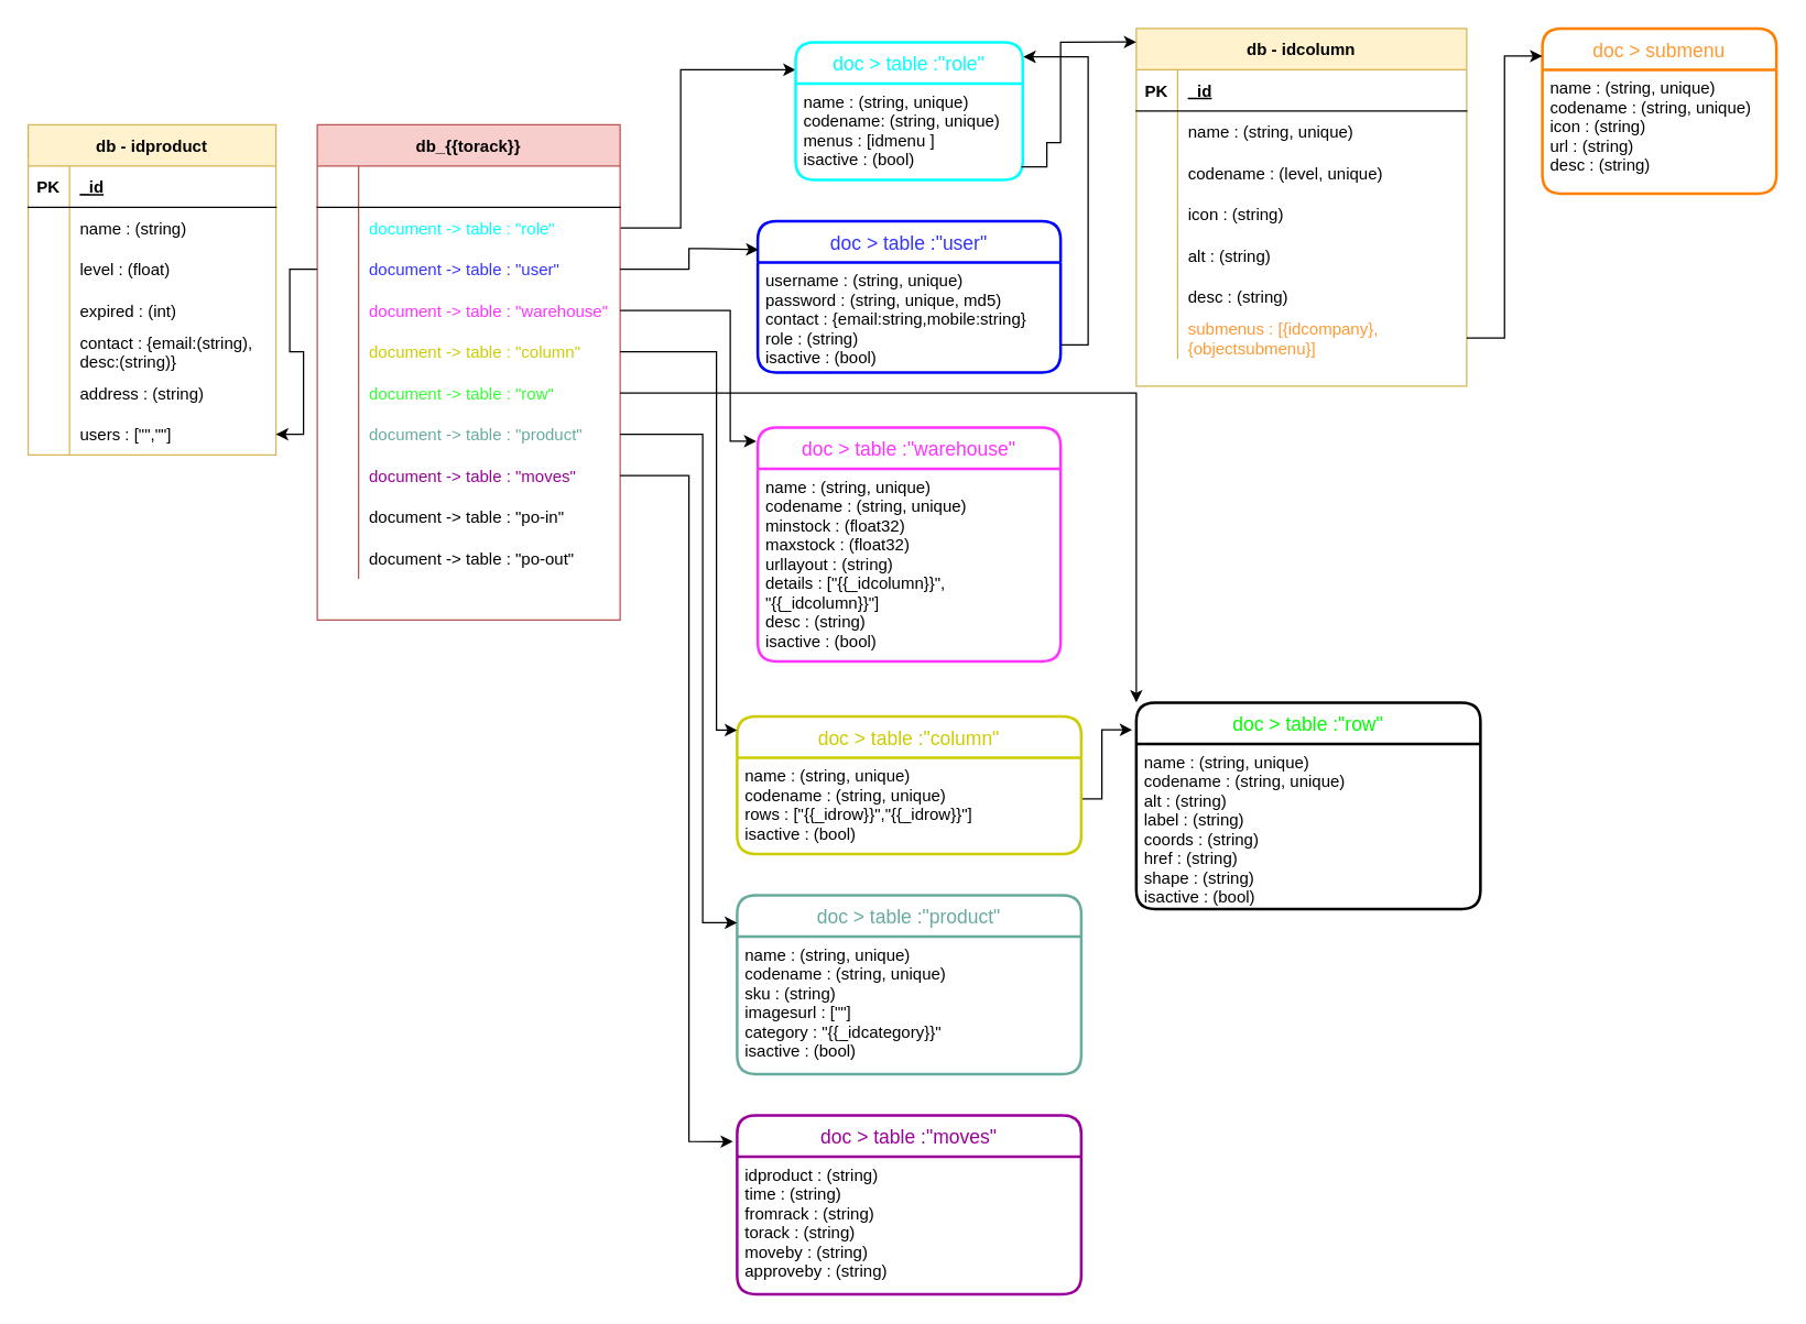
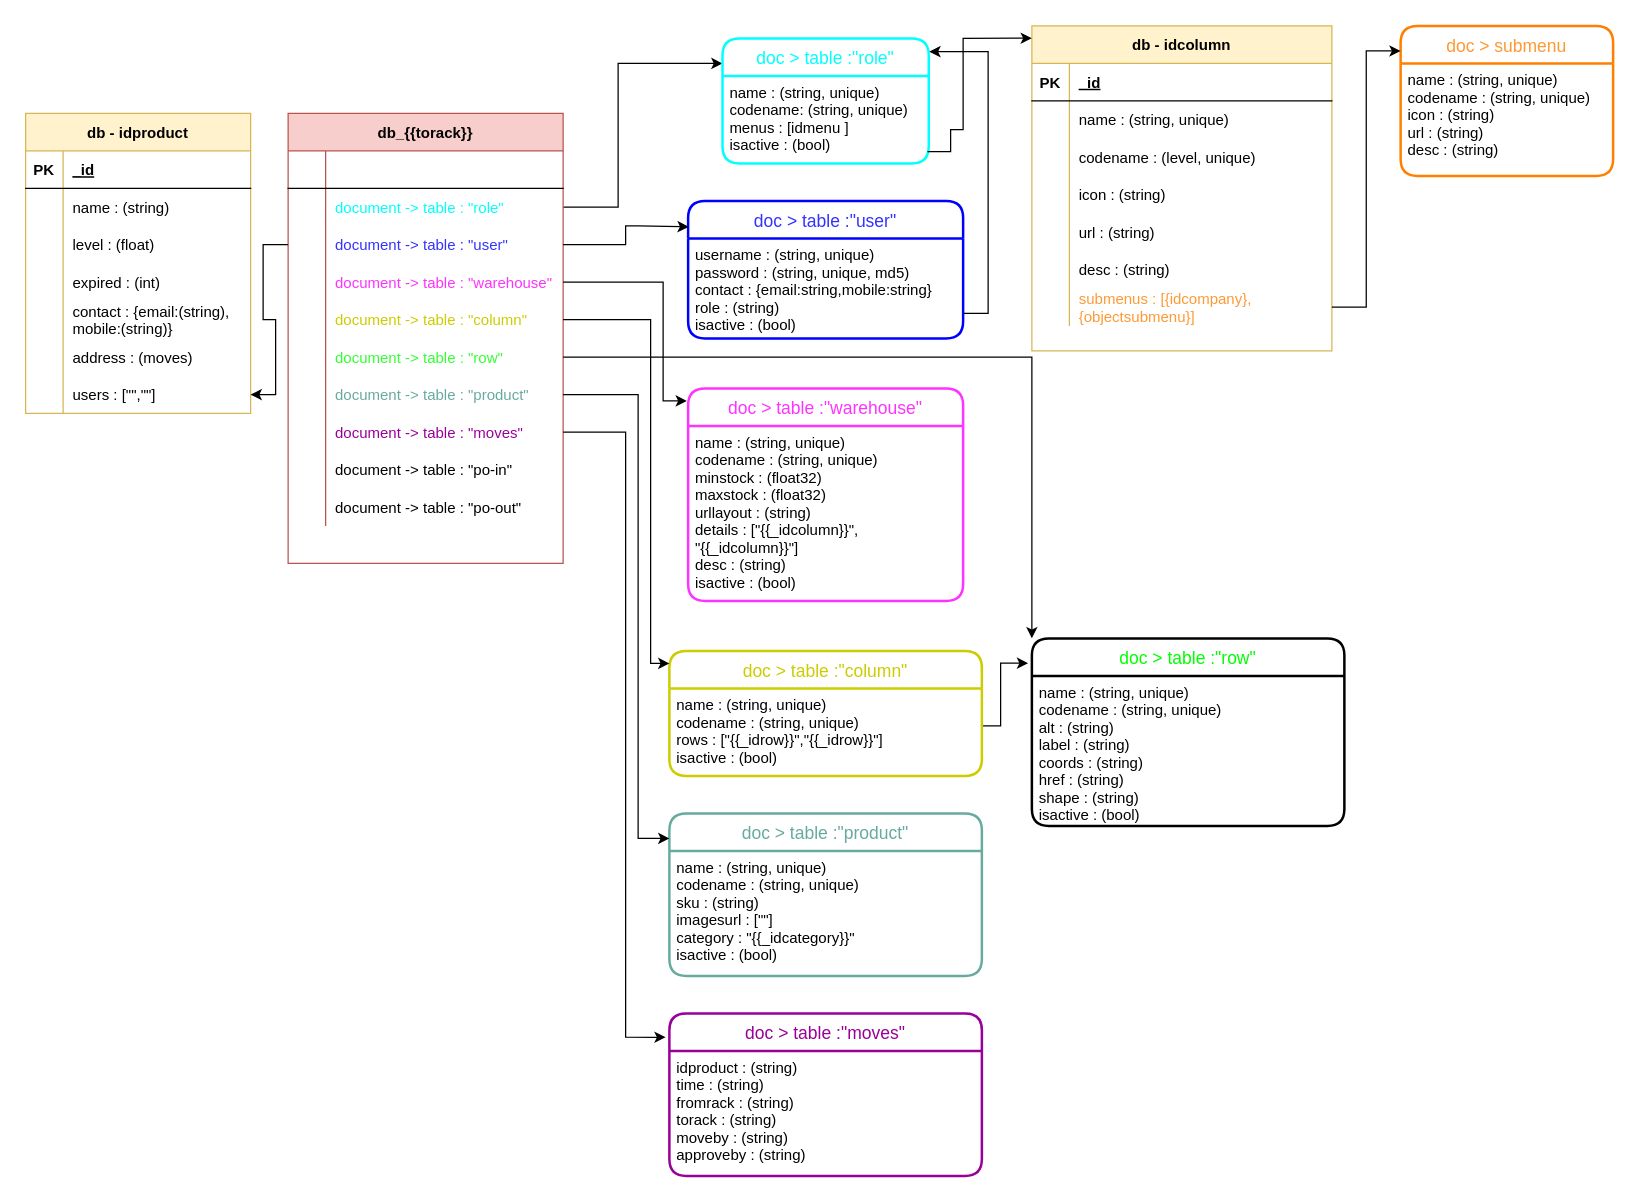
- <mxCell id="73" value="alt : (string)" style="shape=partialRectangle;connectable=0;fillColor=none;top=0;left=0;bottom=0;right=0;align=left;spacingLeft=6;overflow=hidden;" vertex="1" parent="71"><mxGeometry x="30" width="210" height="30" as="geometry"><mxRectangle width="210" height="30" as="alternateBounds" /></mxGeometry></mxCell>
+ <mxCell id="73" value="url : (string)" style="shape=partialRectangle;connectable=0;fillColor=none;top=0;left=0;bottom=0;right=0;align=left;spacingLeft=6;overflow=hidden;" vertex="1" parent="71"><mxGeometry x="30" width="210" height="30" as="geometry"><mxRectangle width="210" height="30" as="alternateBounds" /></mxGeometry></mxCell>
- <mxCell id="17" value="contact : {email:(string),&#10;desc:(string)}" style="shape=partialRectangle;connectable=0;fillColor=none;top=0;left=0;bottom=0;right=0;align=left;spacingLeft=6;overflow=hidden;" vertex="1" parent="15"><mxGeometry x="30" width="150" height="30" as="geometry"><mxRectangle width="150" height="30" as="alternateBounds" /></mxGeometry></mxCell>
+ <mxCell id="17" value="contact : {email:(string),&#10;mobile:(string)}" style="shape=partialRectangle;connectable=0;fillColor=none;top=0;left=0;bottom=0;right=0;align=left;spacingLeft=6;overflow=hidden;" vertex="1" parent="15"><mxGeometry x="30" width="150" height="30" as="geometry"><mxRectangle width="150" height="30" as="alternateBounds" /></mxGeometry></mxCell>
- <mxCell id="20" value="address : (string)" style="shape=partialRectangle;connectable=0;fillColor=none;top=0;left=0;bottom=0;right=0;align=left;spacingLeft=6;overflow=hidden;" vertex="1" parent="18"><mxGeometry x="30" width="150" height="30" as="geometry"><mxRectangle width="150" height="30" as="alternateBounds" /></mxGeometry></mxCell>
+ <mxCell id="20" value="address : (moves)" style="shape=partialRectangle;connectable=0;fillColor=none;top=0;left=0;bottom=0;right=0;align=left;spacingLeft=6;overflow=hidden;" vertex="1" parent="18"><mxGeometry x="30" width="150" height="30" as="geometry"><mxRectangle width="150" height="30" as="alternateBounds" /></mxGeometry></mxCell>
